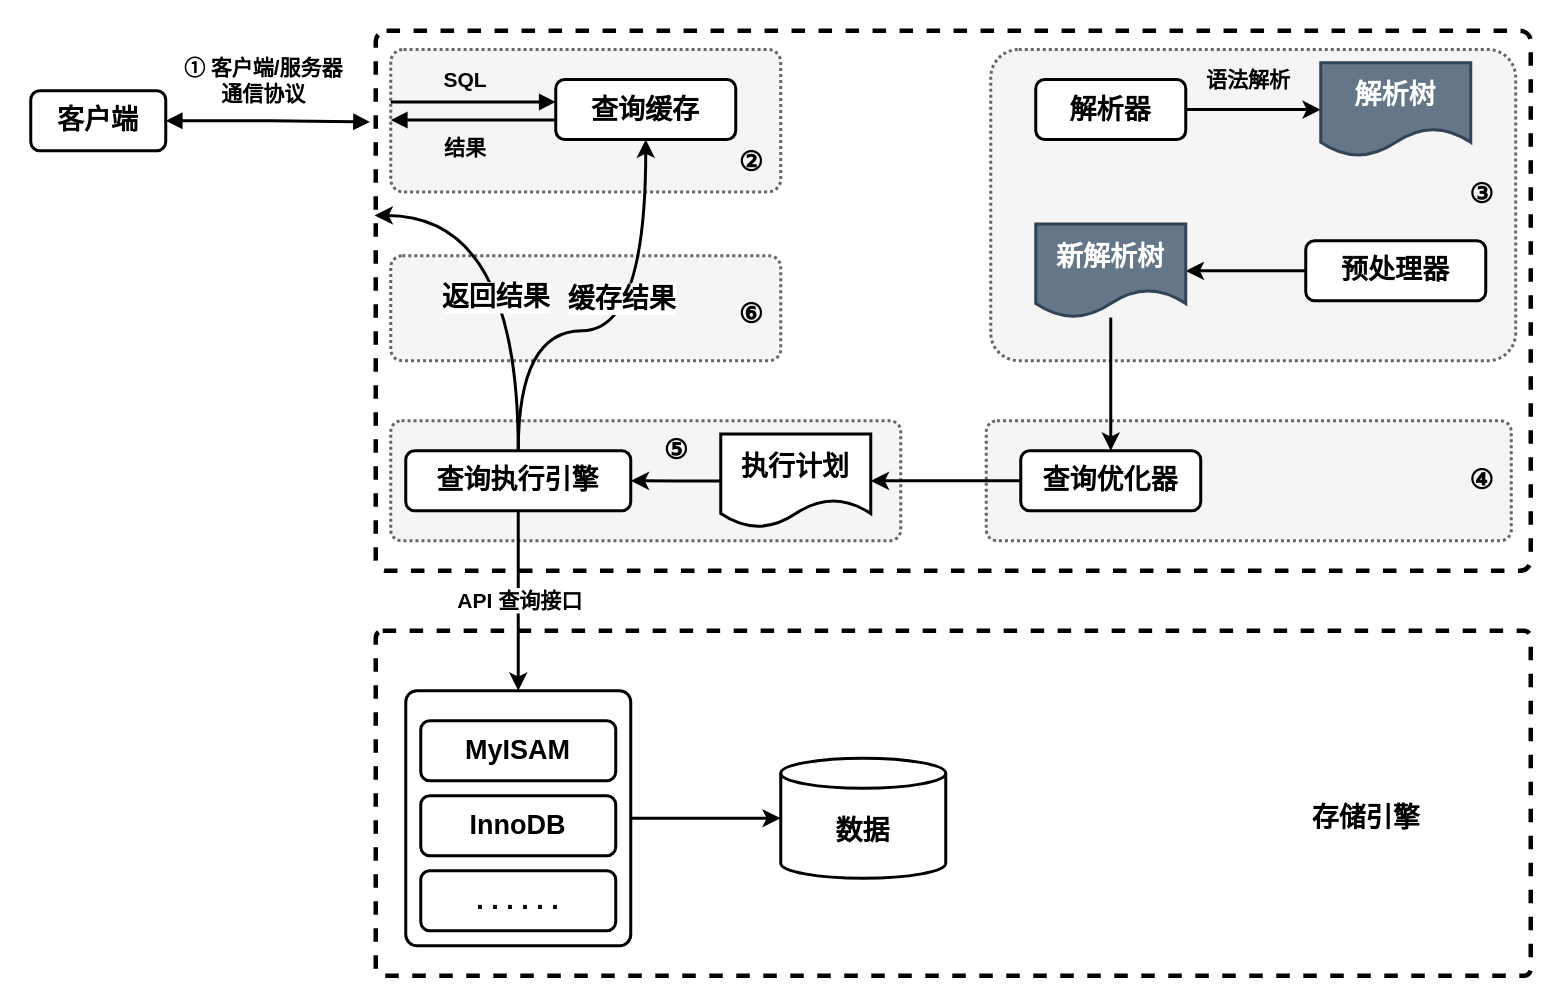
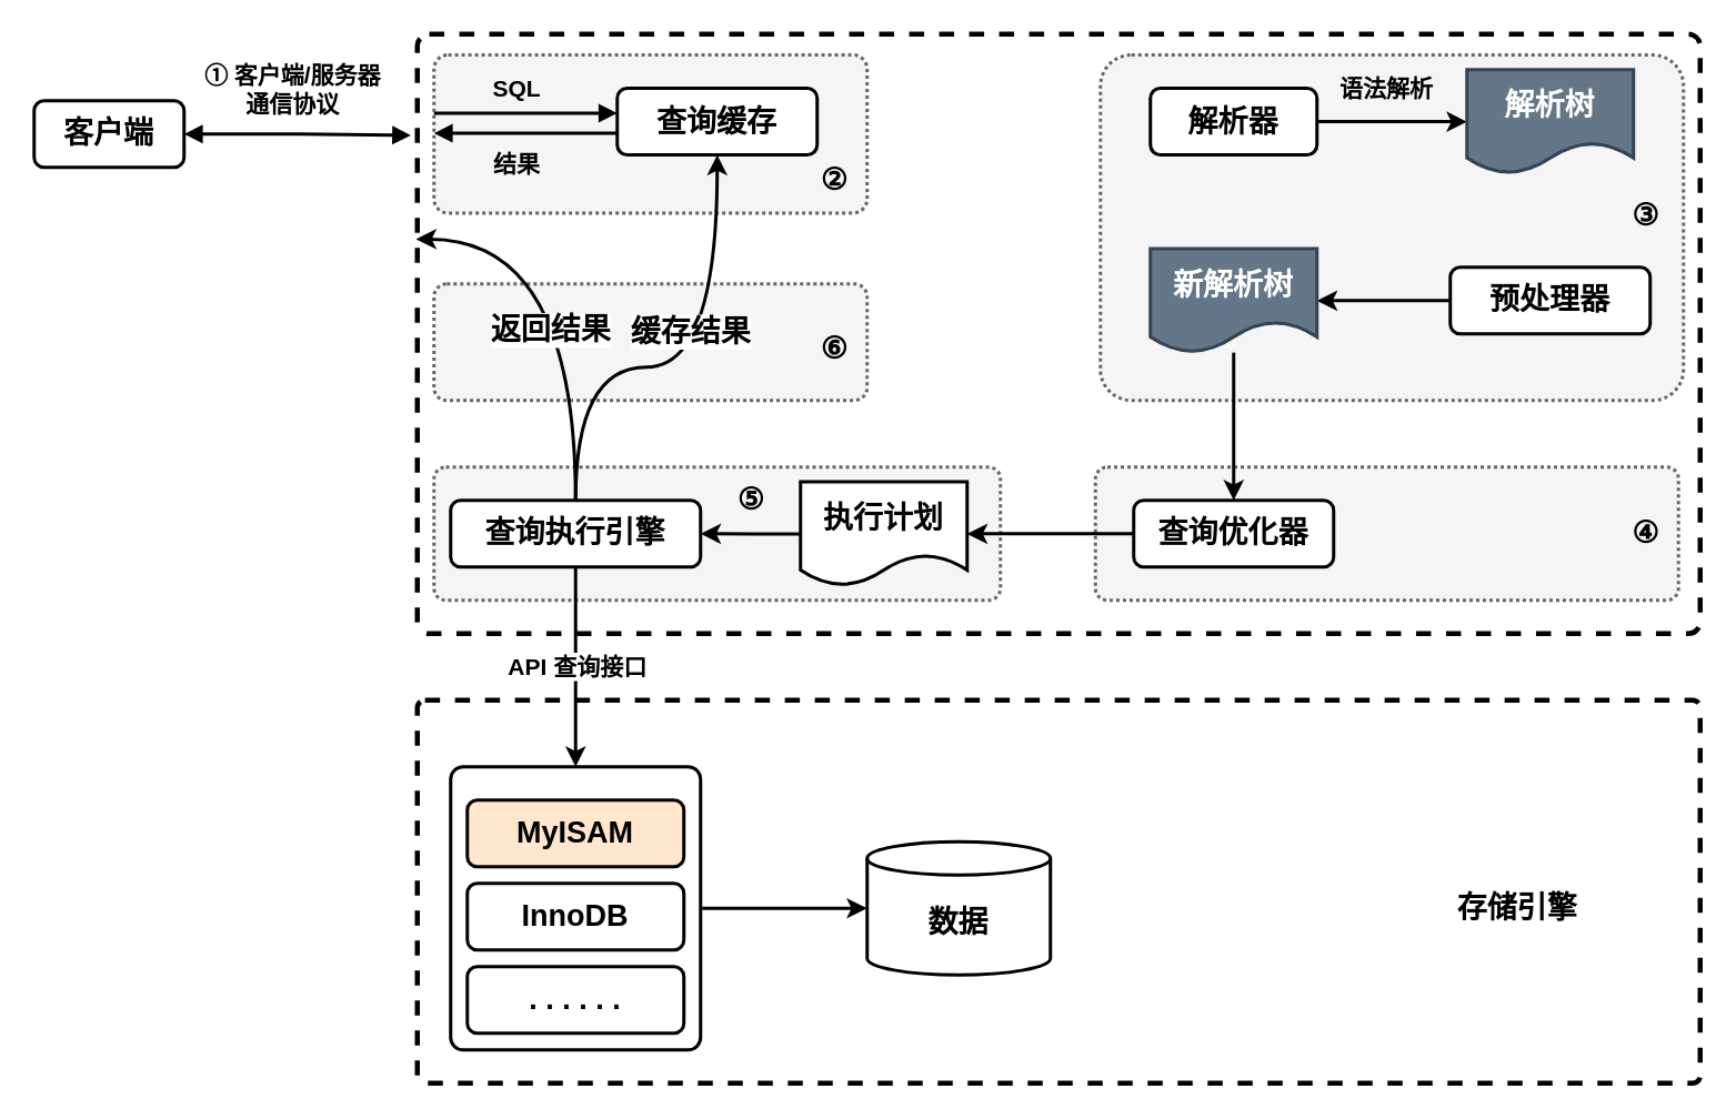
- <mxCell id="43" value="&lt;font style=&quot;font-size: 18px;&quot;&gt;&lt;b style=&quot;&quot;&gt;MyISAM&lt;/b&gt;&lt;/font&gt;" style="rounded=1;whiteSpace=wrap;html=1;strokeWidth=2;" parent="1" vertex="1"><mxGeometry x="280" y="480" width="130" height="40" as="geometry" /></mxCell>
+ <mxCell id="43" value="&lt;font style=&quot;font-size: 18px;&quot;&gt;&lt;b style=&quot;&quot;&gt;MyISAM&lt;/b&gt;&lt;/font&gt;" style="rounded=1;whiteSpace=wrap;html=1;strokeWidth=2;fillColor=#ffe6cc;" parent="1" vertex="1"><mxGeometry x="280" y="480" width="130" height="40" as="geometry" /></mxCell>
